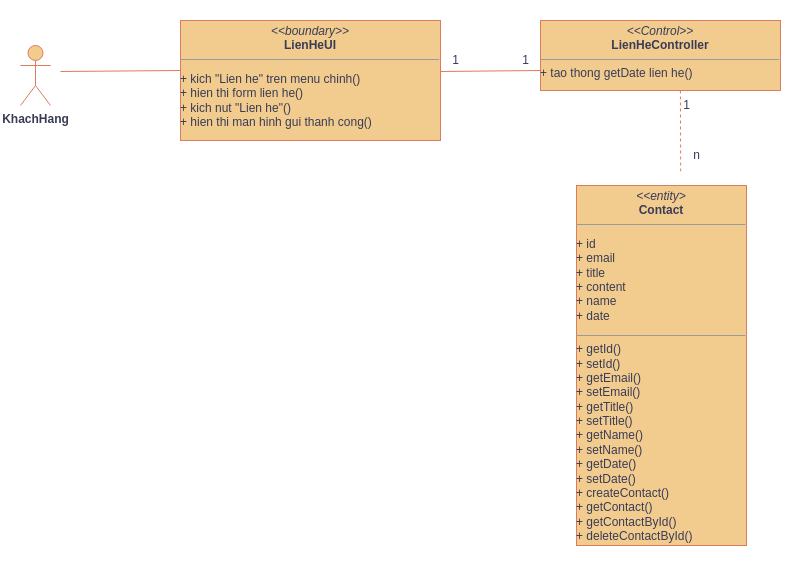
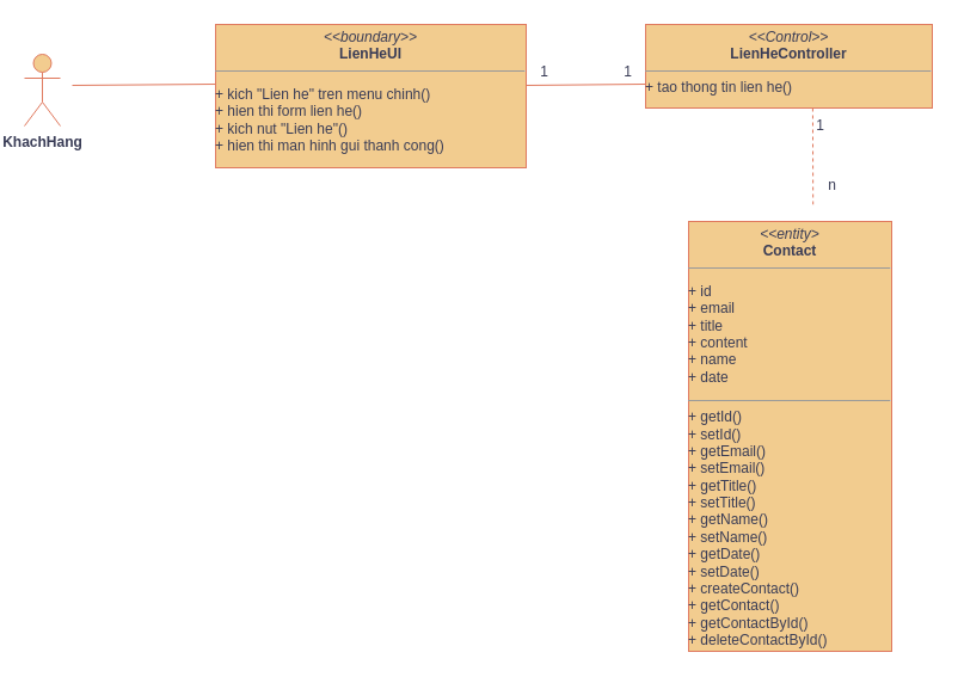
- <mxCell id="3" value="&lt;p style=&quot;margin:0px;margin-top:4px;text-align:center;&quot;&gt;&lt;i&gt;&amp;lt;&amp;lt;Control&amp;gt;&amp;gt;&lt;/i&gt;&lt;br&gt;&lt;b&gt;LienHe&lt;/b&gt;&lt;b&gt;Controller&lt;/b&gt;&lt;/p&gt;&lt;hr size=&quot;1&quot;&gt;&lt;div&gt;+ tao thong getDate lien he()&lt;/div&gt;&lt;div&gt;&lt;p style=&quot;white-space: pre-wrap;&quot; dir=&quot;auto&quot;&gt;&lt;br&gt;&lt;/p&gt;&lt;p style=&quot;white-space: pre-wrap;&quot; dir=&quot;auto&quot;&gt;&lt;br&gt;&lt;/p&gt;&lt;/div&gt;" style="verticalAlign=top;align=left;overflow=fill;fontSize=12;fontFamily=Helvetica;html=1;rounded=0;shadow=0;comic=0;labelBackgroundColor=none;strokeWidth=1;fillColor=#F2CC8F;strokeColor=#E07A5F;fontColor=#393C56;" vertex="1" parent="1"><mxGeometry x="540" y="20" width="240" height="70" as="geometry" /></mxCell>
+ <mxCell id="3" value="&lt;p style=&quot;margin:0px;margin-top:4px;text-align:center;&quot;&gt;&lt;i&gt;&amp;lt;&amp;lt;Control&amp;gt;&amp;gt;&lt;/i&gt;&lt;br&gt;&lt;b&gt;LienHe&lt;/b&gt;&lt;b&gt;Controller&lt;/b&gt;&lt;/p&gt;&lt;hr size=&quot;1&quot;&gt;&lt;div&gt;+ tao thong tin lien he()&lt;/div&gt;&lt;div&gt;&lt;p style=&quot;white-space: pre-wrap;&quot; dir=&quot;auto&quot;&gt;&lt;br&gt;&lt;/p&gt;&lt;p style=&quot;white-space: pre-wrap;&quot; dir=&quot;auto&quot;&gt;&lt;br&gt;&lt;/p&gt;&lt;/div&gt;" style="verticalAlign=top;align=left;overflow=fill;fontSize=12;fontFamily=Helvetica;html=1;rounded=0;shadow=0;comic=0;labelBackgroundColor=none;strokeWidth=1;fillColor=#F2CC8F;strokeColor=#E07A5F;fontColor=#393C56;" vertex="1" parent="1"><mxGeometry x="540" y="20" width="240" height="70" as="geometry" /></mxCell>
